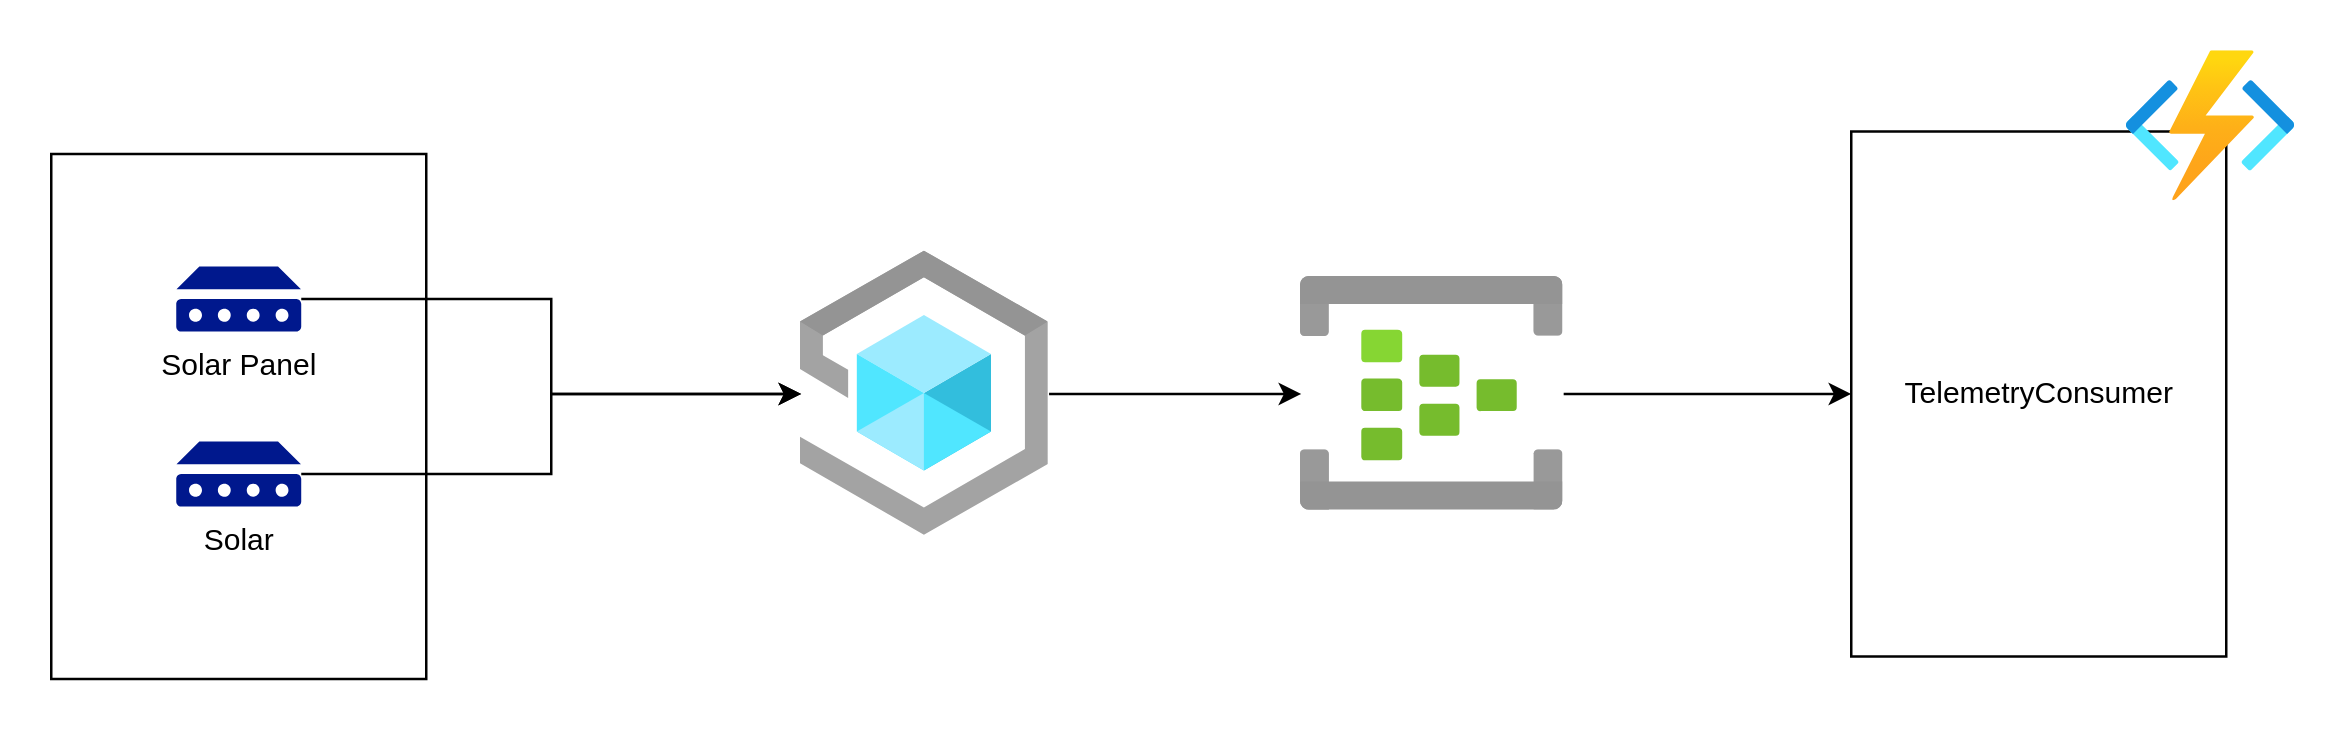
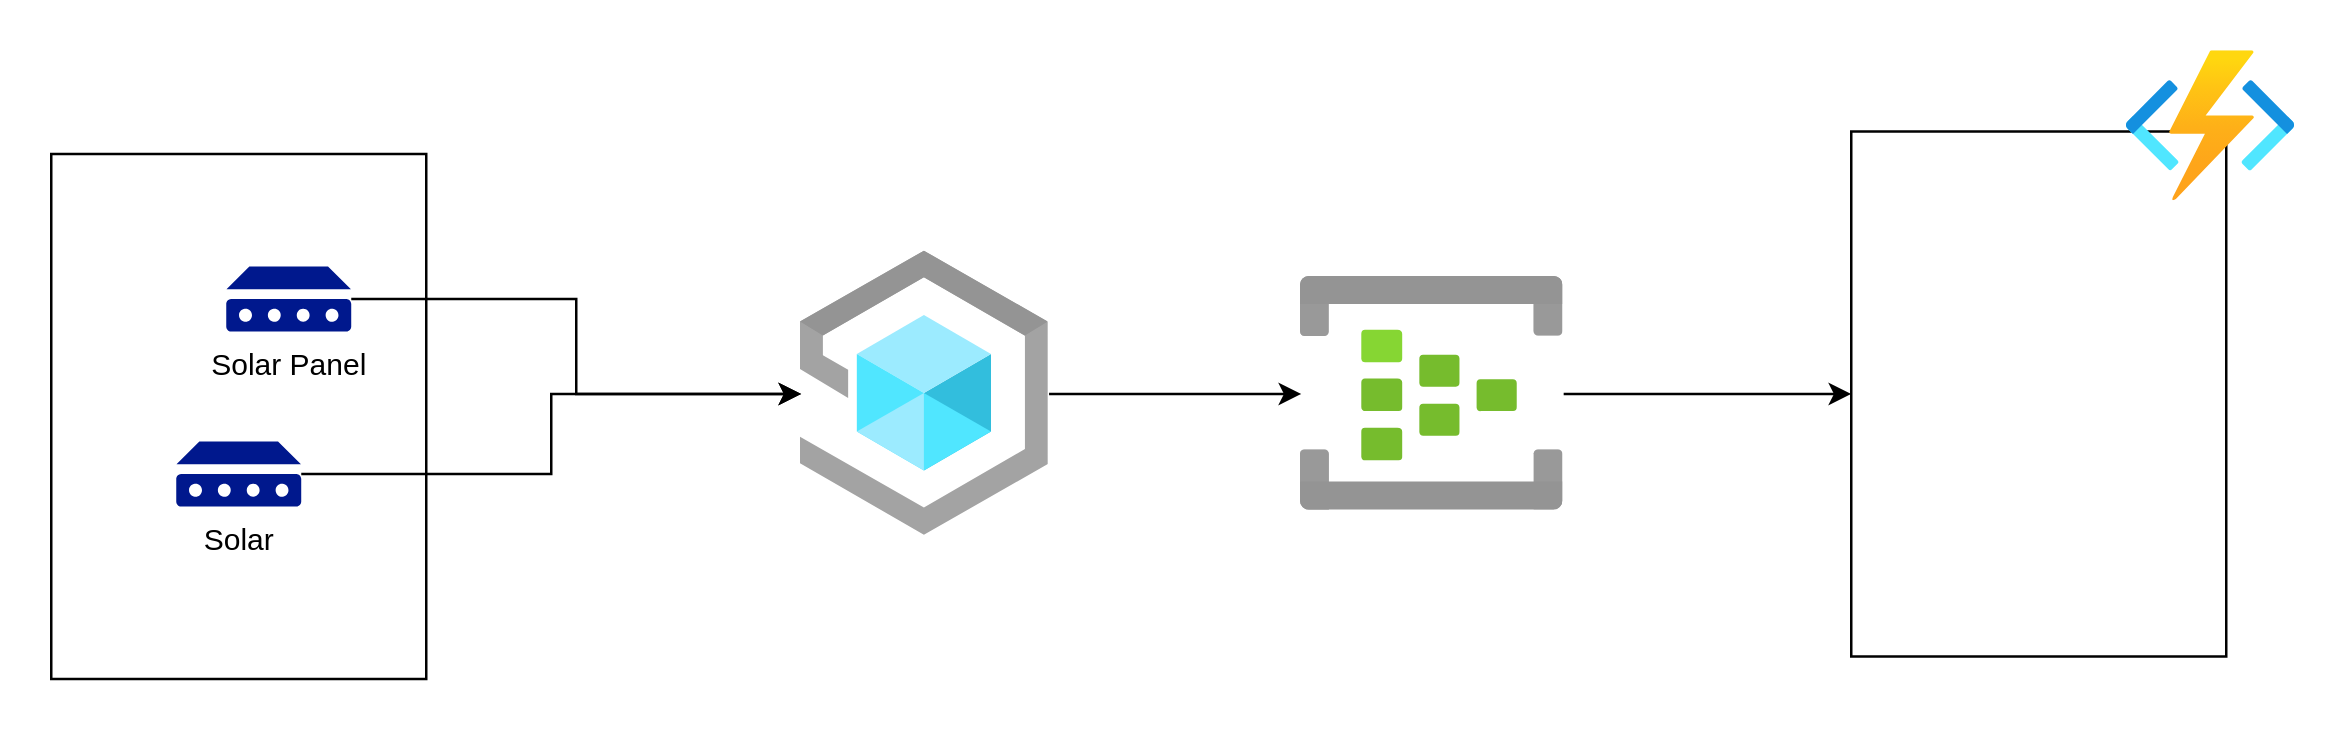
- <mxCell id="7" value="Solar Panel" style="sketch=0;aspect=fixed;pointerEvents=1;shadow=0;dashed=0;html=1;strokeColor=none;labelPosition=center;verticalLabelPosition=bottom;verticalAlign=top;align=center;fillColor=#00188D;shape=mxgraph.mscae.enterprise.device" parent="4" vertex="1"><mxGeometry x="50" y="77" width="50" height="26" as="geometry" /></mxCell>
+ <mxCell id="7" value="Solar Panel" style="sketch=0;aspect=fixed;pointerEvents=1;shadow=0;dashed=0;html=1;strokeColor=none;labelPosition=center;verticalLabelPosition=bottom;verticalAlign=top;align=center;fillColor=#00188D;shape=mxgraph.mscae.enterprise.device" parent="4" vertex="1"><mxGeometry x="70" y="77" width="50" height="26" as="geometry" /></mxCell>
- <mxCell id="13" value="TelemetryConsumer" style="text;html=1;align=center;verticalAlign=middle;resizable=0;points=[];autosize=1;strokeColor=none;fillColor=none;container=0;" parent="10" vertex="1"><mxGeometry x="10" y="122" width="130" height="30" as="geometry" /></mxCell>
